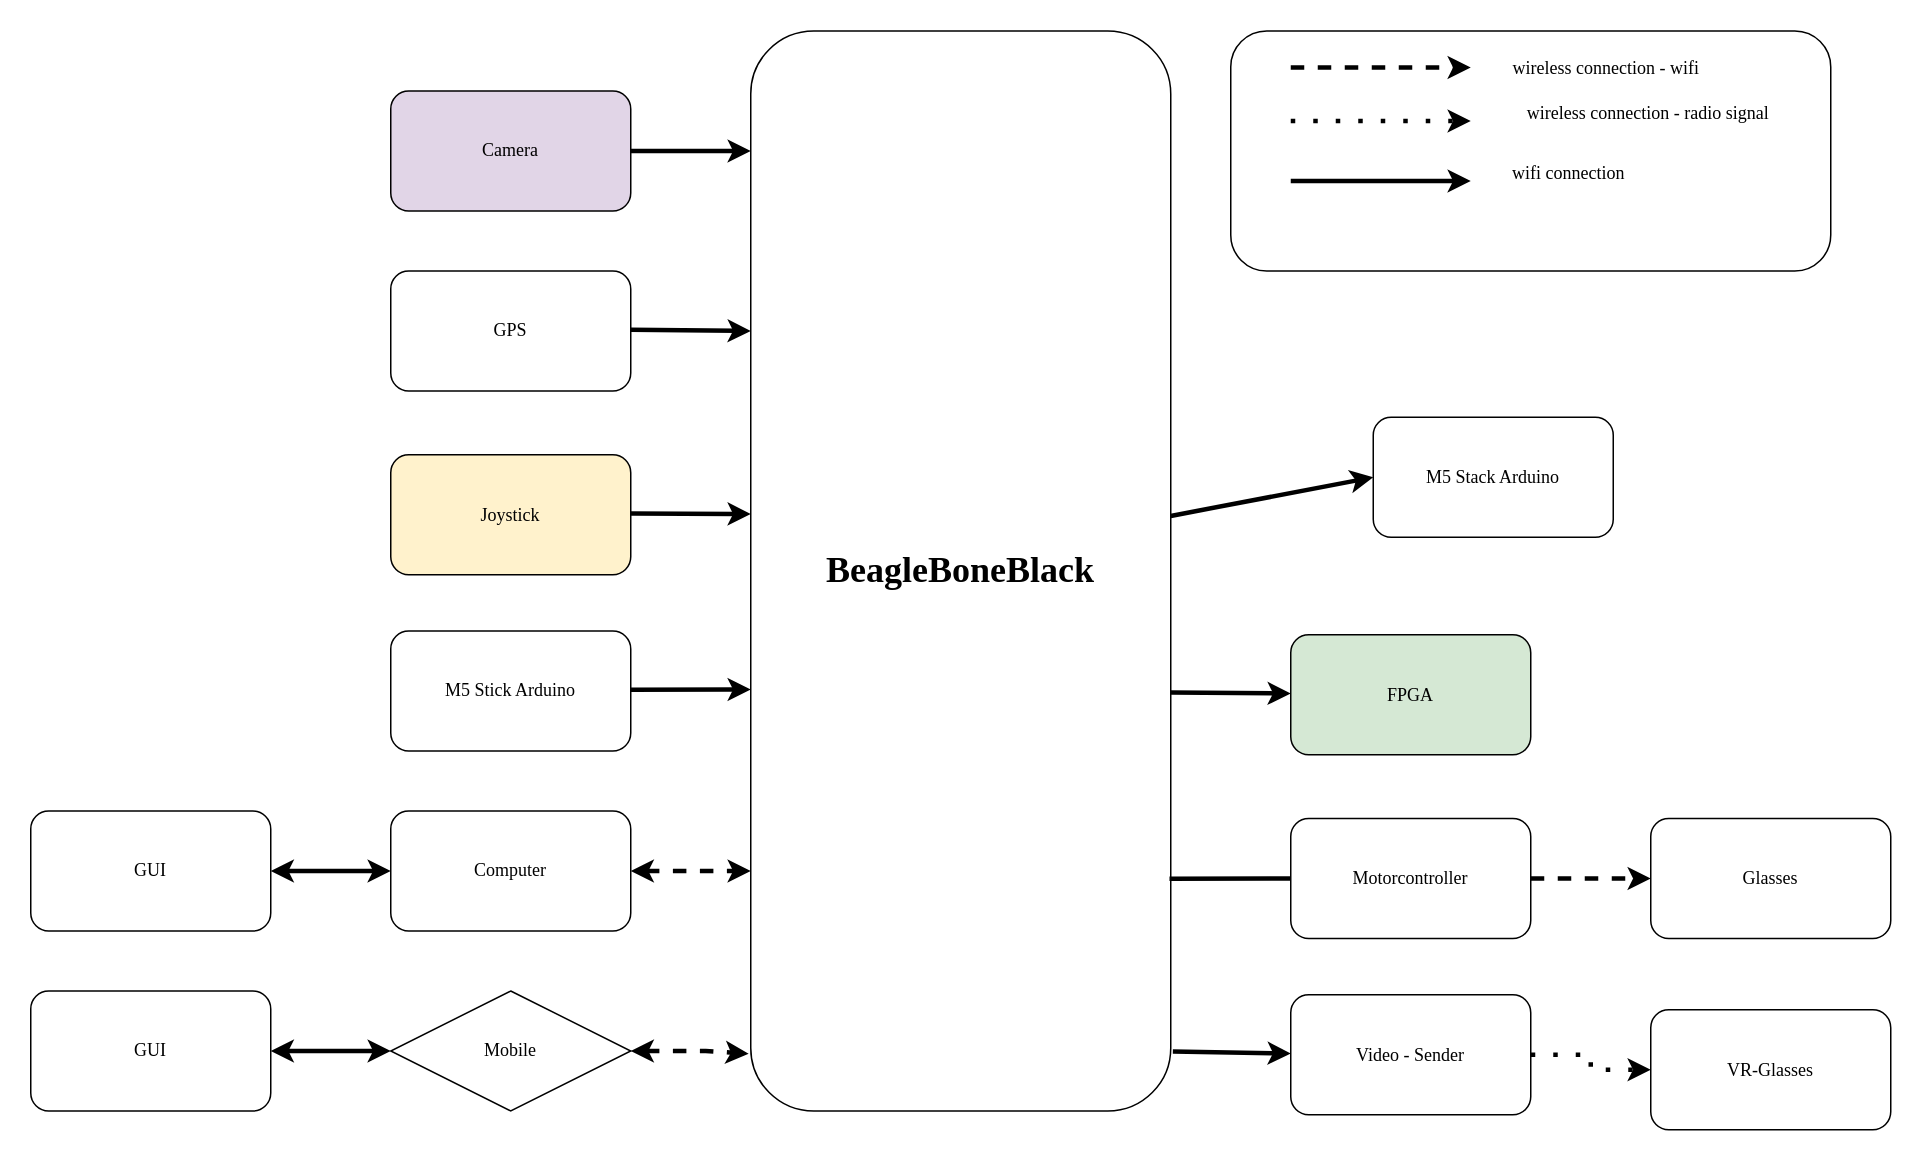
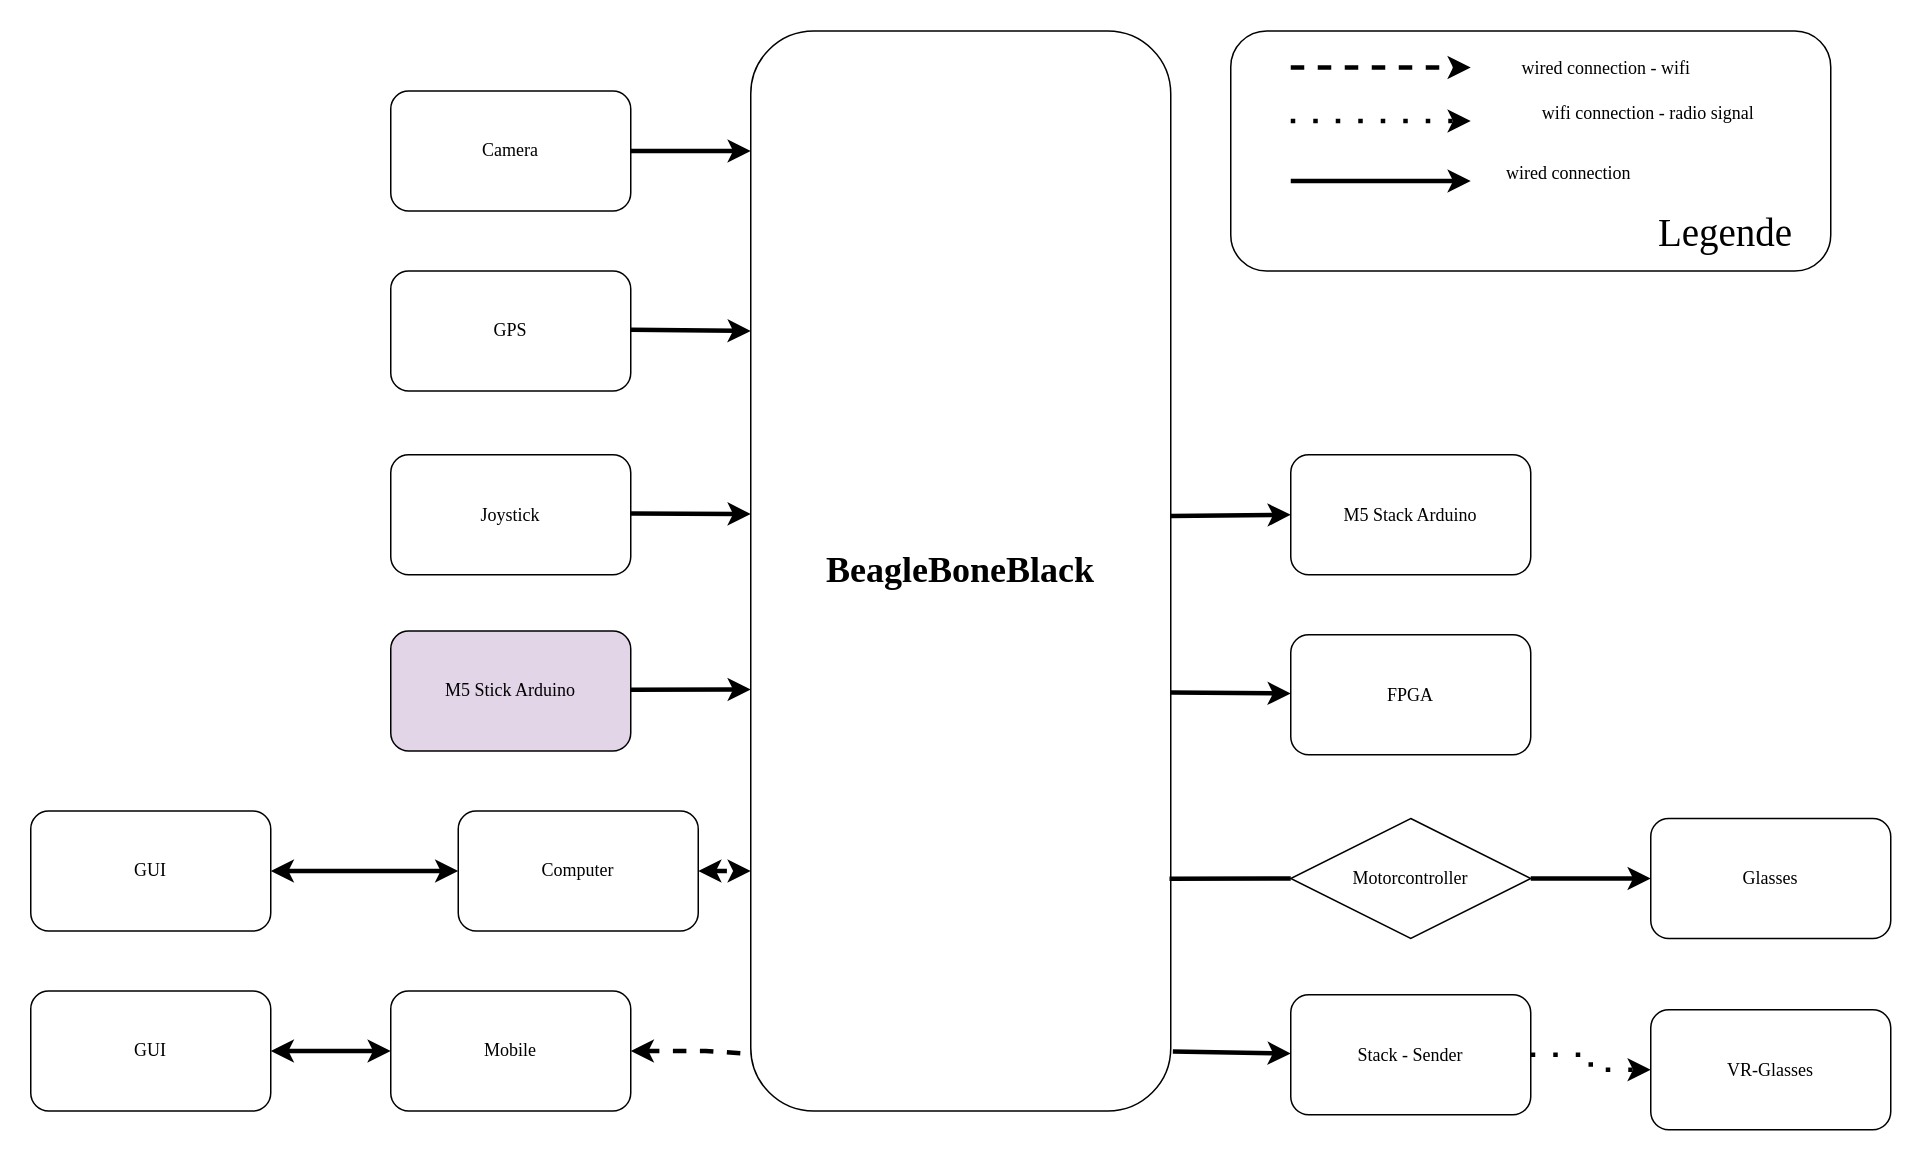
- <mxCell id="10" value="wireless connection - wifi" style="text;html=1;align=center;verticalAlign=middle;resizable=0;points=[];autosize=1;strokeColor=none;fillColor=none;fontFamily=Comic Sans MS;" vertex="1" parent="1"><mxGeometry x="980" y="30" width="180" height="30" as="geometry" /></mxCell>
+ <mxCell id="10" value="wired connection - wifi" style="text;html=1;align=center;verticalAlign=middle;resizable=0;points=[];autosize=1;strokeColor=none;fillColor=none;fontFamily=Comic Sans MS;" vertex="1" parent="1"><mxGeometry x="980" y="30" width="180" height="30" as="geometry" /></mxCell>
- <mxCell id="34" value="wireless connection -&lt;span class=&quot;Y2IQFc&quot; lang=&quot;en&quot;&gt; radio signal&lt;/span&gt;&amp;nbsp;&amp;nbsp;&amp;nbsp;&amp;nbsp;&amp;nbsp;&amp;nbsp;&amp;nbsp;&amp;nbsp; " style="text;html=1;align=center;verticalAlign=middle;resizable=0;points=[];autosize=1;strokeColor=none;fillColor=none;fontFamily=Comic Sans MS;" vertex="1" parent="1"><mxGeometry x="980" y="60" width="260" height="30" as="geometry" /></mxCell>
+ <mxCell id="34" value="wifi connection -&lt;span class=&quot;Y2IQFc&quot; lang=&quot;en&quot;&gt; radio signal&lt;/span&gt;&amp;nbsp;&amp;nbsp;&amp;nbsp;&amp;nbsp;&amp;nbsp;&amp;nbsp;&amp;nbsp;&amp;nbsp; " style="text;html=1;align=center;verticalAlign=middle;resizable=0;points=[];autosize=1;strokeColor=none;fillColor=none;fontFamily=Comic Sans MS;" vertex="1" parent="1"><mxGeometry x="980" y="60" width="260" height="30" as="geometry" /></mxCell>
- <mxCell id="6" value="Camera" style="rounded=1;whiteSpace=wrap;html=1;fontFamily=Comic Sans MS;fillColor=#e1d5e7;" vertex="1" parent="1"><mxGeometry x="260" y="60" width="160" height="80" as="geometry" /></mxCell>
+ <mxCell id="6" value="Camera" style="rounded=1;whiteSpace=wrap;html=1;fontFamily=Comic Sans MS;" vertex="1" parent="1"><mxGeometry x="260" y="60" width="160" height="80" as="geometry" /></mxCell>
- <mxCell id="12" value="wifi connection" style="text;html=1;align=center;verticalAlign=middle;resizable=0;points=[];autosize=1;strokeColor=none;fillColor=none;fontFamily=Comic Sans MS;" vertex="1" parent="1"><mxGeometry x="980" y="100" width="130" height="30" as="geometry" /></mxCell>
+ <mxCell id="12" value="wired connection" style="text;html=1;align=center;verticalAlign=middle;resizable=0;points=[];autosize=1;strokeColor=none;fillColor=none;fontFamily=Comic Sans MS;" vertex="1" parent="1"><mxGeometry x="980" y="100" width="130" height="30" as="geometry" /></mxCell>
+ <mxCell id="38" value="&lt;font style=&quot;font-size: 26px;&quot;&gt;Legende&lt;/font&gt;" style="text;html=1;strokeColor=none;fillColor=none;align=center;verticalAlign=middle;whiteSpace=wrap;rounded=0;fontFamily=Comic Sans MS;" vertex="1" parent="1"><mxGeometry x="1120" y="140" width="60" height="30" as="geometry" /></mxCell>
- <mxCell id="2" value="M5 Stack Arduino" style="rounded=1;whiteSpace=wrap;html=1;fontFamily=Comic Sans MS;" vertex="1" parent="1"><mxGeometry x="915" y="277.5" width="160" height="80" as="geometry" /></mxCell>
+ <mxCell id="2" value="M5 Stack Arduino" style="rounded=1;whiteSpace=wrap;html=1;fontFamily=Comic Sans MS;" vertex="1" parent="1"><mxGeometry x="860" y="302.5" width="160" height="80" as="geometry" /></mxCell>
- <mxCell id="4" value="Joystick" style="rounded=1;whiteSpace=wrap;html=1;fontFamily=Comic Sans MS;fillColor=#fff2cc;" vertex="1" parent="1"><mxGeometry x="260" y="302.5" width="160" height="80" as="geometry" /></mxCell>
+ <mxCell id="4" value="Joystick" style="rounded=1;whiteSpace=wrap;html=1;fontFamily=Comic Sans MS;" vertex="1" parent="1"><mxGeometry x="260" y="302.5" width="160" height="80" as="geometry" /></mxCell>
- <mxCell id="14" value="M5 Stick Arduino " style="rounded=1;whiteSpace=wrap;html=1;fontFamily=Comic Sans MS;" vertex="1" parent="1"><mxGeometry x="260" y="420" width="160" height="80" as="geometry" /></mxCell>
+ <mxCell id="14" value="M5 Stick Arduino " style="rounded=1;whiteSpace=wrap;html=1;fontFamily=Comic Sans MS;fillColor=#e1d5e7;" vertex="1" parent="1"><mxGeometry x="260" y="420" width="160" height="80" as="geometry" /></mxCell>
- <mxCell id="8" value="FPGA" style="rounded=1;whiteSpace=wrap;html=1;fontFamily=Comic Sans MS;fillColor=#d5e8d4;" vertex="1" parent="1"><mxGeometry x="860" y="422.5" width="160" height="80" as="geometry" /></mxCell>
+ <mxCell id="8" value="FPGA" style="rounded=1;whiteSpace=wrap;html=1;fontFamily=Comic Sans MS;" vertex="1" parent="1"><mxGeometry x="860" y="422.5" width="160" height="80" as="geometry" /></mxCell>
- <mxCell id="16" value="Computer" style="rounded=1;whiteSpace=wrap;html=1;fontFamily=Comic Sans MS;" vertex="1" parent="1"><mxGeometry x="260" y="540" width="160" height="80" as="geometry" /></mxCell>
+ <mxCell id="16" value="Computer" style="rounded=1;whiteSpace=wrap;html=1;fontFamily=Comic Sans MS;" vertex="1" parent="1"><mxGeometry x="305" y="540" width="160" height="80" as="geometry" /></mxCell>
- <mxCell id="7" value="Motorcontroller" style="rounded=1;whiteSpace=wrap;html=1;fontFamily=Comic Sans MS;" vertex="1" parent="1"><mxGeometry x="860" y="545" width="160" height="80" as="geometry" /></mxCell>
+ <mxCell id="7" value="Motorcontroller" style="rhombus;whiteSpace=wrap;html=1;fontFamily=Comic Sans MS;" vertex="1" parent="1"><mxGeometry x="860" y="545" width="160" height="80" as="geometry" /></mxCell>
- <mxCell id="22" value="" style="endArrow=classic;html=1;rounded=0;strokeWidth=3;exitX=1;exitY=0.5;exitDx=0;exitDy=0;entryX=0;entryY=0.5;entryDx=0;entryDy=0;fontFamily=Comic Sans MS;dashed=1;" edge="1" parent="1" source="7" target="19"><mxGeometry width="50" height="50" relative="1" as="geometry"><mxPoint x="180" y="117.5" as="sourcePoint" /><mxPoint x="300" y="117.5" as="targetPoint" /></mxGeometry></mxCell>
+ <mxCell id="22" value="" style="endArrow=classic;html=1;rounded=0;strokeWidth=3;exitX=1;exitY=0.5;exitDx=0;exitDy=0;entryX=0;entryY=0.5;entryDx=0;entryDy=0;fontFamily=Comic Sans MS;" edge="1" parent="1" source="7" target="19"><mxGeometry width="50" height="50" relative="1" as="geometry"><mxPoint x="180" y="117.5" as="sourcePoint" /><mxPoint x="300" y="117.5" as="targetPoint" /></mxGeometry></mxCell>
- <mxCell id="17" value="Mobile" style="rhombus;whiteSpace=wrap;html=1;fontFamily=Comic Sans MS;" vertex="1" parent="1"><mxGeometry x="260" y="660" width="160" height="80" as="geometry" /></mxCell>
+ <mxCell id="17" value="Mobile" style="rounded=1;whiteSpace=wrap;html=1;fontFamily=Comic Sans MS;" vertex="1" parent="1"><mxGeometry x="260" y="660" width="160" height="80" as="geometry" /></mxCell>
- <mxCell id="25" value="" style="endArrow=classic;startArrow=classic;html=1;rounded=0;dashed=1;strokeWidth=3;exitX=1;exitY=0.5;exitDx=0;exitDy=0;entryX=-0.005;entryY=0.947;entryDx=0;entryDy=0;entryPerimeter=0;fontFamily=Comic Sans MS;" edge="1" parent="1" source="17" target="5"><mxGeometry width="50" height="50" relative="1" as="geometry"><mxPoint x="430" y="590" as="sourcePoint" /><mxPoint x="520" y="590" as="targetPoint" /><Array as="points"><mxPoint x="470" y="700" /></Array></mxGeometry></mxCell>
+ <mxCell id="25" value="" style="endArrow=none;startArrow=classic;html=1;rounded=0;dashed=1;strokeWidth=3;exitX=1;exitY=0.5;exitDx=0;exitDy=0;entryX=-0.005;entryY=0.947;entryDx=0;entryDy=0;entryPerimeter=0;fontFamily=Comic Sans MS;" edge="1" parent="1" source="17" target="5"><mxGeometry width="50" height="50" relative="1" as="geometry"><mxPoint x="430" y="590" as="sourcePoint" /><mxPoint x="520" y="590" as="targetPoint" /><Array as="points"><mxPoint x="470" y="700" /></Array></mxGeometry></mxCell>
- <mxCell id="15" value="Video - Sender" style="rounded=1;whiteSpace=wrap;html=1;fontFamily=Comic Sans MS;" vertex="1" parent="1"><mxGeometry x="860" y="662.5" width="160" height="80" as="geometry" /></mxCell>
+ <mxCell id="15" value="Stack - Sender" style="rounded=1;whiteSpace=wrap;html=1;fontFamily=Comic Sans MS;" vertex="1" parent="1"><mxGeometry x="860" y="662.5" width="160" height="80" as="geometry" /></mxCell>
